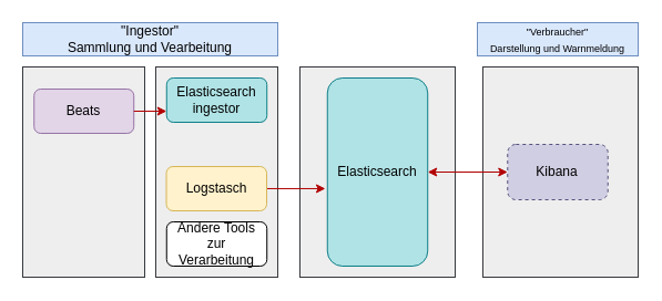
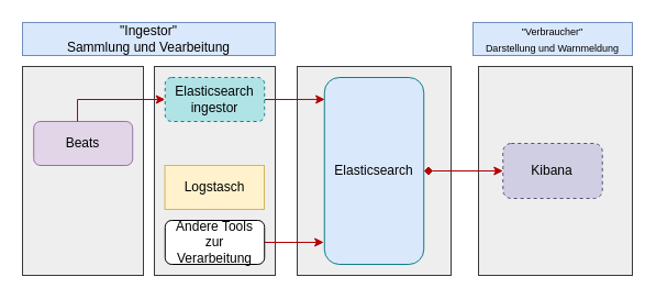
- <mxCell id="9" value="Elasticsearch ingestor" style="rounded=1;whiteSpace=wrap;html=1;fillColor=#b0e3e6;strokeColor=#0e8088;" vertex="1" parent="1"><mxGeometry x="149.77" y="70" width="90.46" height="40" as="geometry" /></mxCell>
+ <mxCell id="9" value="Elasticsearch ingestor" style="rounded=1;whiteSpace=wrap;html=1;fillColor=#b0e3e6;strokeColor=#0e8088;dashed=1;" vertex="1" parent="1"><mxGeometry x="149.77" y="70" width="90.46" height="40" as="geometry" /></mxCell>
+ <mxCell id="8" style="edgeStyle=orthogonalEdgeStyle;rounded=0;orthogonalLoop=1;jettySize=auto;html=1;entryX=0.004;entryY=0.117;entryDx=0;entryDy=0;entryPerimeter=0;fillColor=#e51400;strokeColor=#B20000;" edge="1" parent="1" source="9" target="18"><mxGeometry relative="1" as="geometry" /></mxCell>
- <mxCell id="7" value="Beats" style="rounded=1;whiteSpace=wrap;html=1;fillColor=#e1d5e7;strokeColor=#9673a6;" vertex="1" parent="1"><mxGeometry x="30.23" y="80" width="90" height="40" as="geometry" /></mxCell>
+ <mxCell id="7" value="Beats" style="rounded=1;whiteSpace=wrap;html=1;fillColor=#e1d5e7;strokeColor=#9673a6;" vertex="1" parent="1"><mxGeometry x="30.23" y="110" width="90" height="40" as="geometry" /></mxCell>
- <mxCell id="18" value="Elasticsearch" style="rounded=1;whiteSpace=wrap;html=1;fillColor=#b0e3e6;strokeColor=#0e8088;" vertex="1" parent="1"><mxGeometry x="294.77" y="70" width="90.46" height="170" as="geometry" /></mxCell>
+ <mxCell id="18" value="Elasticsearch" style="rounded=1;whiteSpace=wrap;html=1;fillColor=#dae8fc;strokeColor=#0e8088;" vertex="1" parent="1"><mxGeometry x="294.77" y="70" width="90.46" height="170" as="geometry" /></mxCell>
- <mxCell id="13" style="edgeStyle=orthogonalEdgeStyle;rounded=0;orthogonalLoop=1;jettySize=auto;html=1;startArrow=classic;startFill=1;fillColor=#e51400;strokeColor=#B20000;" edge="1" parent="1" source="14" target="18"><mxGeometry relative="1" as="geometry" /></mxCell>
+ <mxCell id="13" style="edgeStyle=orthogonalEdgeStyle;rounded=0;orthogonalLoop=1;jettySize=auto;html=1;startArrow=classic;startFill=1;fillColor=#e51400;strokeColor=#B20000;endArrow=diamond;" edge="1" parent="1" source="14" target="18"><mxGeometry relative="1" as="geometry" /></mxCell>
- <mxCell id="10" style="edgeStyle=orthogonalEdgeStyle;rounded=0;orthogonalLoop=1;jettySize=auto;html=1;entryX=-0.02;entryY=0.588;entryDx=0;entryDy=0;entryPerimeter=0;fillColor=#e51400;strokeColor=#B20000;" edge="1" parent="1" source="11" target="18"><mxGeometry relative="1" as="geometry" /></mxCell>
- <mxCell id="11" value="Logstasch" style="rounded=1;whiteSpace=wrap;html=1;fillColor=#fff2cc;strokeColor=#d6b656;" vertex="1" parent="1"><mxGeometry x="149.54" y="150" width="90.46" height="40" as="geometry" /></mxCell>
+ <mxCell id="11" value="Logstasch" style="whiteSpace=wrap;html=1;fillColor=#fff2cc;strokeColor=#d6b656;rounded=0;" vertex="1" parent="1"><mxGeometry x="149.54" y="150" width="90.46" height="40" as="geometry" /></mxCell>
+ <mxCell id="15" style="edgeStyle=orthogonalEdgeStyle;rounded=0;orthogonalLoop=1;jettySize=auto;html=1;entryX=-0.007;entryY=0.882;entryDx=0;entryDy=0;entryPerimeter=0;fillColor=#e51400;strokeColor=#B20000;" edge="1" parent="1" source="16" target="18"><mxGeometry relative="1" as="geometry" /></mxCell>
